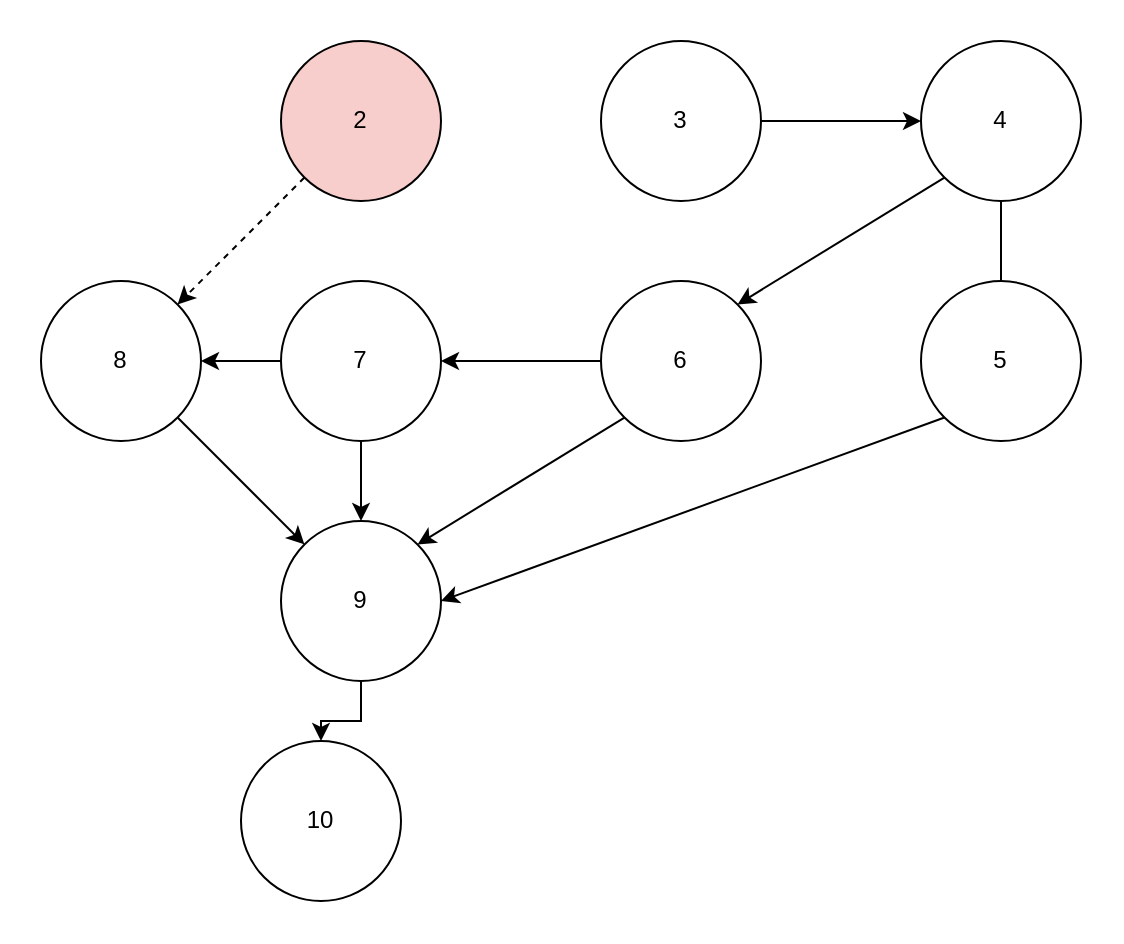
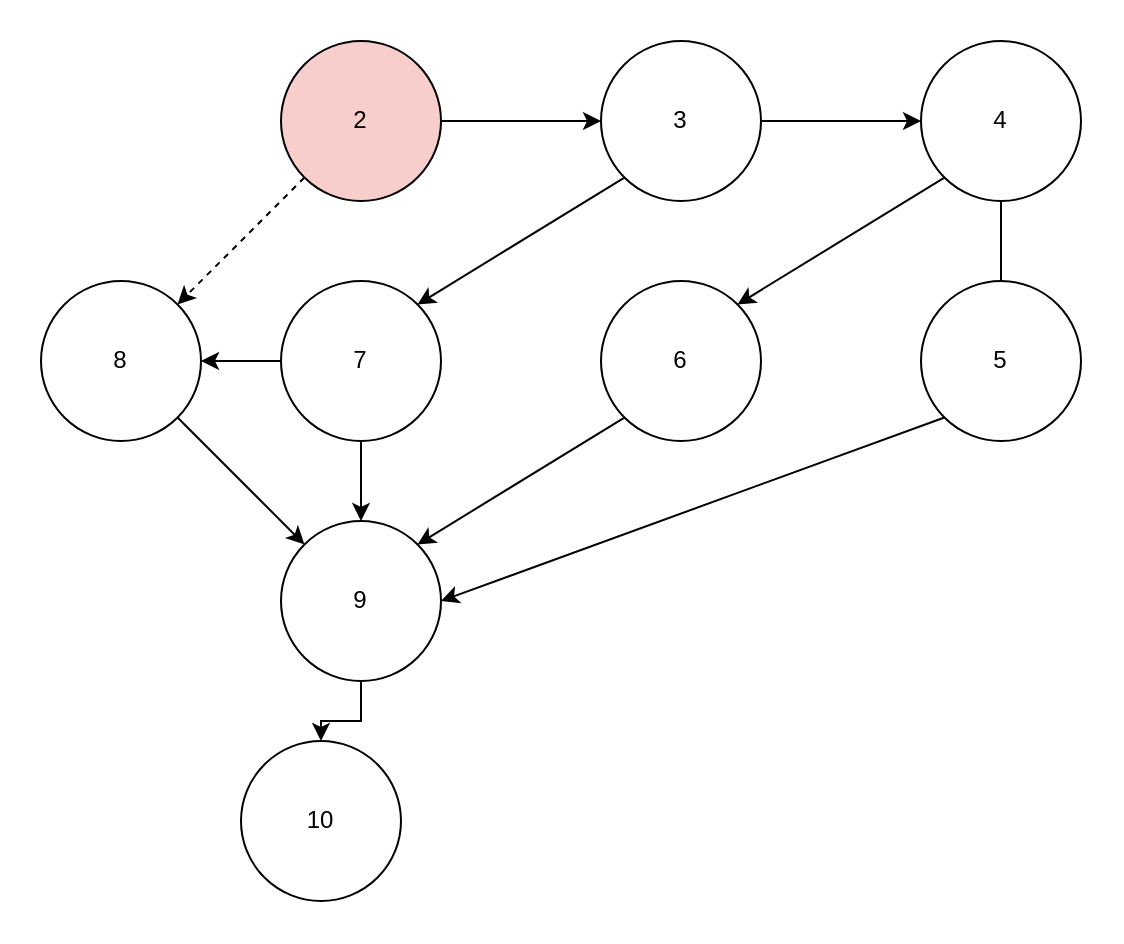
+ <mxCell id="2" value="" style="edgeStyle=orthogonalEdgeStyle;rounded=0;orthogonalLoop=1;jettySize=auto;html=1;" edge="1" parent="1" source="3" target="5"><mxGeometry relative="1" as="geometry" /></mxCell>
+ <mxCell id="20" value="" style="endArrow=classic;html=1;rounded=0;exitX=0;exitY=1;exitDx=0;exitDy=0;entryX=1;entryY=0;entryDx=0;entryDy=0;" edge="1" parent="1" source="5" target="14"><mxGeometry width="50" height="50" relative="1" as="geometry"><mxPoint x="210" y="160" as="sourcePoint" /><mxPoint x="240" y="100" as="targetPoint" /></mxGeometry></mxCell>
- <mxCell id="9" value="" style="edgeStyle=orthogonalEdgeStyle;rounded=0;orthogonalLoop=1;jettySize=auto;html=1;" edge="1" parent="1" source="10" target="14"><mxGeometry relative="1" as="geometry" /></mxCell>
